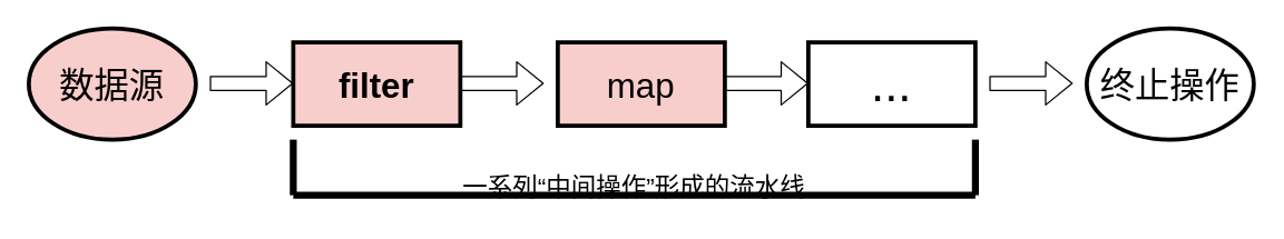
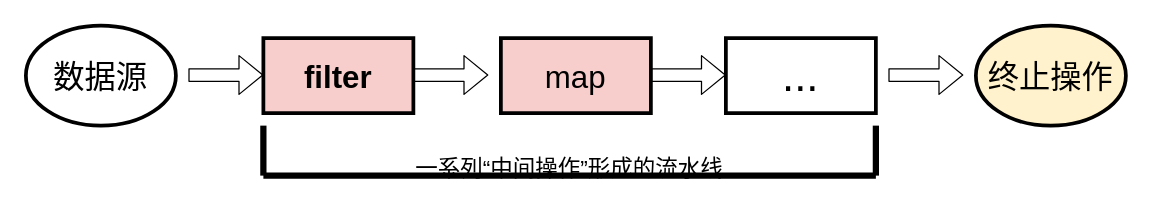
- <mxCell id="2" value="&lt;font style=&quot;font-size: 25px&quot;&gt;数据源&lt;/font&gt;" style="ellipse;whiteSpace=wrap;html=1;strokeWidth=3;fillColor=#f8cecc;" vertex="1" parent="1"><mxGeometry x="20" y="20" width="120" height="80" as="geometry" /></mxCell>
+ <mxCell id="2" value="&lt;font style=&quot;font-size: 25px&quot;&gt;数据源&lt;/font&gt;" style="ellipse;whiteSpace=wrap;html=1;strokeWidth=3;" vertex="1" parent="1"><mxGeometry x="20" y="20" width="120" height="80" as="geometry" /></mxCell>
- <mxCell id="6" value="&lt;font style=&quot;font-size: 25px&quot;&gt;终止操作&lt;/font&gt;" style="ellipse;whiteSpace=wrap;html=1;strokeWidth=3;" vertex="1" parent="1"><mxGeometry x="780" y="20" width="120" height="80" as="geometry" /></mxCell>
+ <mxCell id="6" value="&lt;font style=&quot;font-size: 25px&quot;&gt;终止操作&lt;/font&gt;" style="ellipse;whiteSpace=wrap;html=1;strokeWidth=3;fillColor=#fff2cc;" vertex="1" parent="1"><mxGeometry x="780" y="20" width="120" height="80" as="geometry" /></mxCell>
